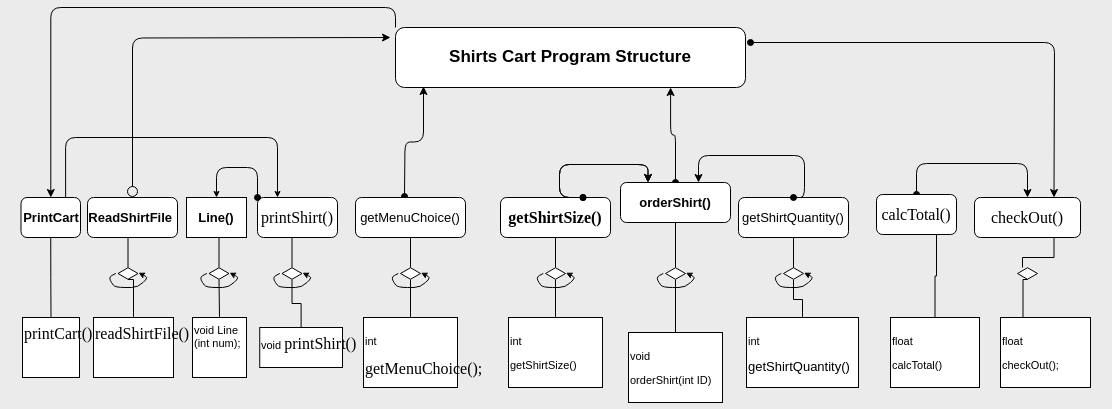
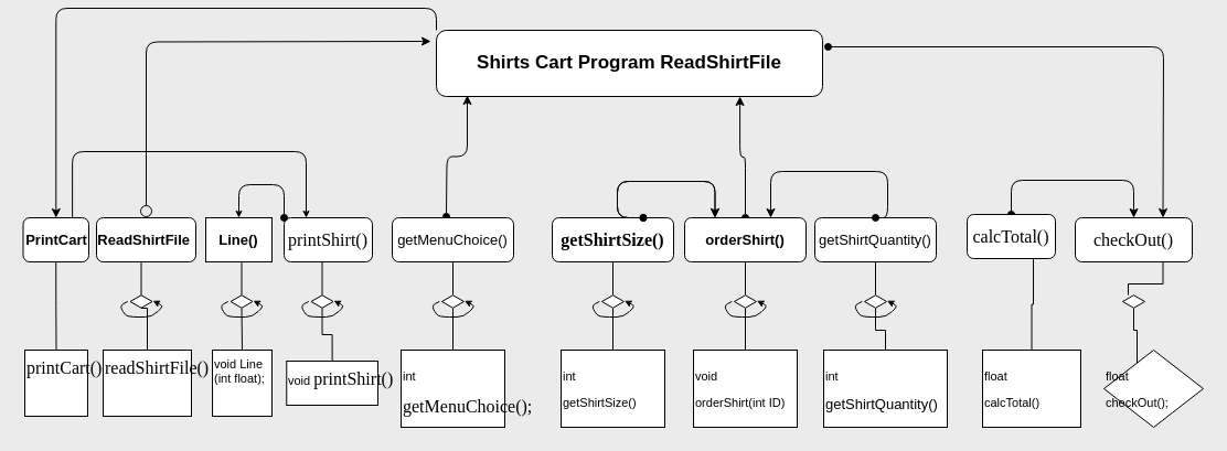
- <mxCell id="5" value="&lt;p class=&quot;MsoNormal&quot; style=&quot;font-size: 17px;&quot;&gt;Shirts Cart Program Structure&lt;/p&gt;" style="rounded=1;whiteSpace=wrap;html=1;fillStyle=auto;strokeColor=#000000;fontColor=#000000;fillColor=#ffffff;fontSize=17;fontStyle=1" parent="1" vertex="1"><mxGeometry x="395" y="20" width="350" height="60" as="geometry" /></mxCell>
+ <mxCell id="5" value="&lt;p class=&quot;MsoNormal&quot; style=&quot;font-size: 17px;&quot;&gt;Shirts Cart Program ReadShirtFile&lt;/p&gt;" style="rounded=1;whiteSpace=wrap;html=1;fillStyle=auto;strokeColor=#000000;fontColor=#000000;fillColor=#ffffff;fontSize=17;fontStyle=1" parent="1" vertex="1"><mxGeometry x="395" y="20" width="350" height="60" as="geometry" /></mxCell>
- <mxCell id="60" value="&lt;span&gt;orderShirt()&lt;/span&gt;" style="rounded=1;whiteSpace=wrap;html=1;fillStyle=auto;strokeColor=#000000;fontColor=#000000;fillColor=#ffffff;fontSize=13;fontStyle=1" vertex="1" parent="1"><mxGeometry x="620" y="175" width="110" height="40" as="geometry" /></mxCell>
+ <mxCell id="60" value="&lt;span&gt;orderShirt()&lt;/span&gt;" style="rounded=1;whiteSpace=wrap;html=1;fillStyle=auto;strokeColor=#000000;fontColor=#000000;fillColor=#ffffff;fontSize=13;fontStyle=1" vertex="1" parent="1"><mxGeometry x="620" y="190" width="110" height="40" as="geometry" /></mxCell>
- <mxCell id="40" value="&lt;span&gt;void&amp;nbsp;&lt;/span&gt;&lt;span&gt;Line&lt;br&gt;(int num);&lt;/span&gt;" style="rounded=0;whiteSpace=wrap;html=1;fillStyle=auto;strokeColor=#000000;fontSize=11;fontColor=#000000;fillColor=#ffffff;verticalAlign=top;align=left;" parent="1" vertex="1"><mxGeometry x="192" y="310" width="54" height="60" as="geometry" /></mxCell>
+ <mxCell id="40" value="&lt;span&gt;void&amp;nbsp;&lt;/span&gt;&lt;span&gt;Line&lt;br&gt;(int float);&lt;/span&gt;" style="rounded=0;whiteSpace=wrap;html=1;fillStyle=auto;strokeColor=#000000;fontSize=11;fontColor=#000000;fillColor=#ffffff;verticalAlign=top;align=left;" parent="1" vertex="1"><mxGeometry x="192" y="310" width="54" height="60" as="geometry" /></mxCell>
- <mxCell id="19" value="&lt;p class=&quot;MsoNormal&quot; style=&quot;font-size: 11px;&quot;&gt;float&amp;nbsp;&lt;/p&gt;&lt;span&gt;checkOut();&lt;/span&gt;" style="rounded=0;whiteSpace=wrap;html=1;fillStyle=auto;strokeColor=#000000;fontSize=11;fontColor=#000000;fillColor=#ffffff;align=left;verticalAlign=top;" parent="1" vertex="1"><mxGeometry x="1000" y="310" width="90" height="70" as="geometry" /></mxCell>
+ <mxCell id="19" value="&lt;p class=&quot;MsoNormal&quot; style=&quot;font-size: 11px;&quot;&gt;float&amp;nbsp;&lt;/p&gt;&lt;span&gt;checkOut();&lt;/span&gt;" style="rhombus;whiteSpace=wrap;html=1;fillStyle=auto;strokeColor=#000000;fontSize=11;fontColor=#000000;fillColor=#ffffff;align=left;verticalAlign=top;" parent="1" vertex="1"><mxGeometry x="1000" y="310" width="90" height="70" as="geometry" /></mxCell>
- <mxCell id="61" value="&lt;p class=&quot;MsoNormal&quot;&gt;void&amp;nbsp;&lt;span style=&quot;color:#DADADA&quot;&gt;&lt;/span&gt;&lt;/p&gt;&lt;span&gt;orderShirt&lt;/span&gt;&lt;span&gt;(int ID)&lt;br&gt;&lt;/span&gt;" style="rounded=0;whiteSpace=wrap;html=1;fillStyle=auto;strokeColor=#000000;fontSize=11;fontColor=#000000;fillColor=#ffffff;align=left;verticalAlign=top;" vertex="1" parent="1"><mxGeometry x="628" y="325" width="94" height="70" as="geometry" /></mxCell>
+ <mxCell id="61" value="&lt;p class=&quot;MsoNormal&quot;&gt;void&amp;nbsp;&lt;span style=&quot;color:#DADADA&quot;&gt;&lt;/span&gt;&lt;/p&gt;&lt;span&gt;orderShirt&lt;/span&gt;&lt;span&gt;(int ID)&lt;br&gt;&lt;/span&gt;" style="rounded=0;whiteSpace=wrap;html=1;fillStyle=auto;strokeColor=#000000;fontSize=11;fontColor=#000000;fillColor=#ffffff;align=left;verticalAlign=top;" vertex="1" parent="1"><mxGeometry x="628" y="310" width="94" height="70" as="geometry" /></mxCell>
